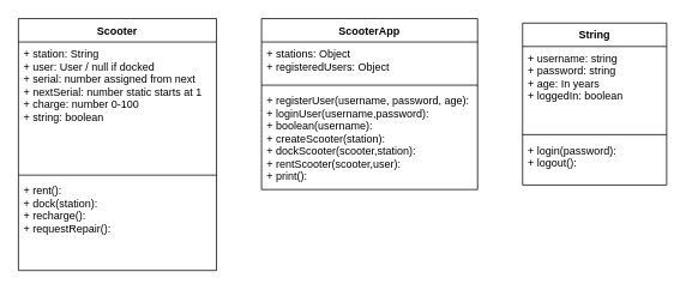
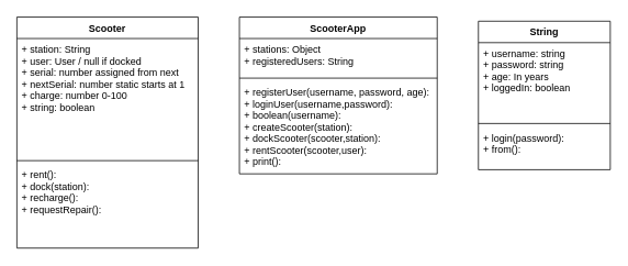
- <mxCell id="11" value="+ stations: Object&#10;+ registeredUsers: Object" style="text;strokeColor=none;fillColor=none;align=left;verticalAlign=top;spacingLeft=4;spacingRight=4;overflow=hidden;rotatable=0;points=[[0,0.5],[1,0.5]];portConstraint=eastwest;" parent="10" vertex="1"><mxGeometry y="26" width="240" height="44" as="geometry" /></mxCell>
+ <mxCell id="11" value="+ stations: Object&#10;+ registeredUsers: String" style="text;strokeColor=none;fillColor=none;align=left;verticalAlign=top;spacingLeft=4;spacingRight=4;overflow=hidden;rotatable=0;points=[[0,0.5],[1,0.5]];portConstraint=eastwest;" parent="10" vertex="1"><mxGeometry y="26" width="240" height="44" as="geometry" /></mxCell>
- <mxCell id="9" value="+ login(password): &#10;+ logout(): " style="text;strokeColor=none;fillColor=none;align=left;verticalAlign=top;spacingLeft=4;spacingRight=4;overflow=hidden;rotatable=0;points=[[0,0.5],[1,0.5]];portConstraint=eastwest;" parent="6" vertex="1"><mxGeometry y="128" width="160" height="52" as="geometry" /></mxCell>
+ <mxCell id="9" value="+ login(password): &#10;+ from(): " style="text;strokeColor=none;fillColor=none;align=left;verticalAlign=top;spacingLeft=4;spacingRight=4;overflow=hidden;rotatable=0;points=[[0,0.5],[1,0.5]];portConstraint=eastwest;" parent="6" vertex="1"><mxGeometry y="128" width="160" height="52" as="geometry" /></mxCell>
